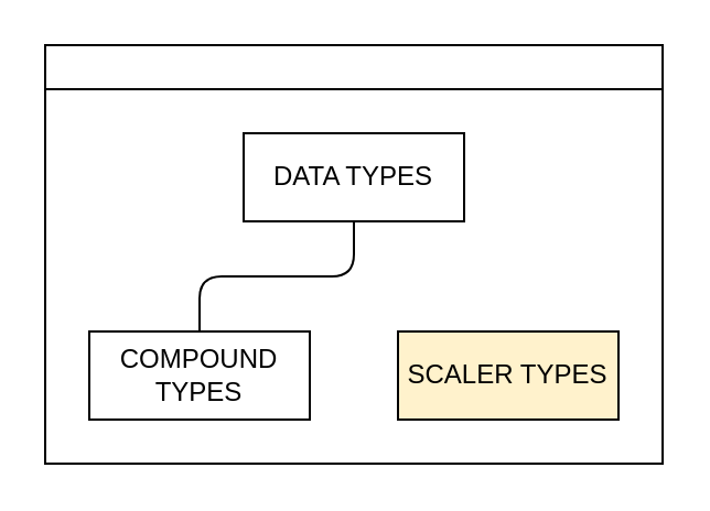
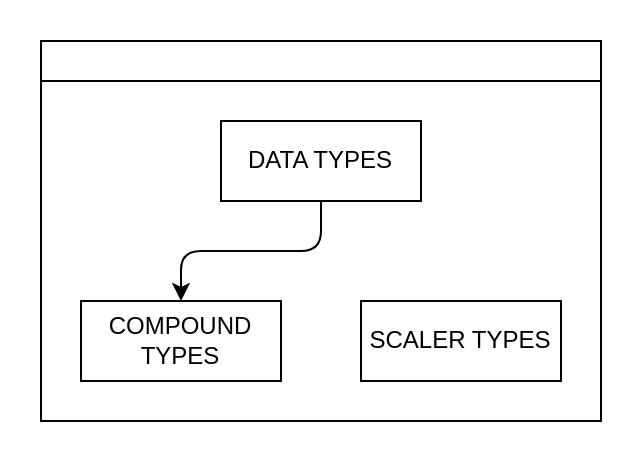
- <mxCell id="6" value="" style="edgeStyle=elbowEdgeStyle;elbow=vertical;html=1;rounded=1;curved=0;sourcePerimeterSpacing=0;targetPerimeterSpacing=0;startSize=6;endSize=6;endArrow=none;" edge="1" parent="2" source="3" target="5"><mxGeometry relative="1" as="geometry" /></mxCell>
+ <mxCell id="6" value="" style="edgeStyle=elbowEdgeStyle;elbow=vertical;html=1;rounded=1;curved=0;sourcePerimeterSpacing=0;targetPerimeterSpacing=0;startSize=6;endSize=6;" edge="1" parent="2" source="3" target="5"><mxGeometry relative="1" as="geometry" /></mxCell>
- <mxCell id="4" value="SCALER TYPES" style="whiteSpace=wrap;html=1;fillColor=#fff2cc;" vertex="1" parent="2"><mxGeometry x="160" y="130" width="100" height="40" as="geometry" /></mxCell>
+ <mxCell id="4" value="SCALER TYPES" style="whiteSpace=wrap;html=1;" vertex="1" parent="2"><mxGeometry x="160" y="130" width="100" height="40" as="geometry" /></mxCell>
